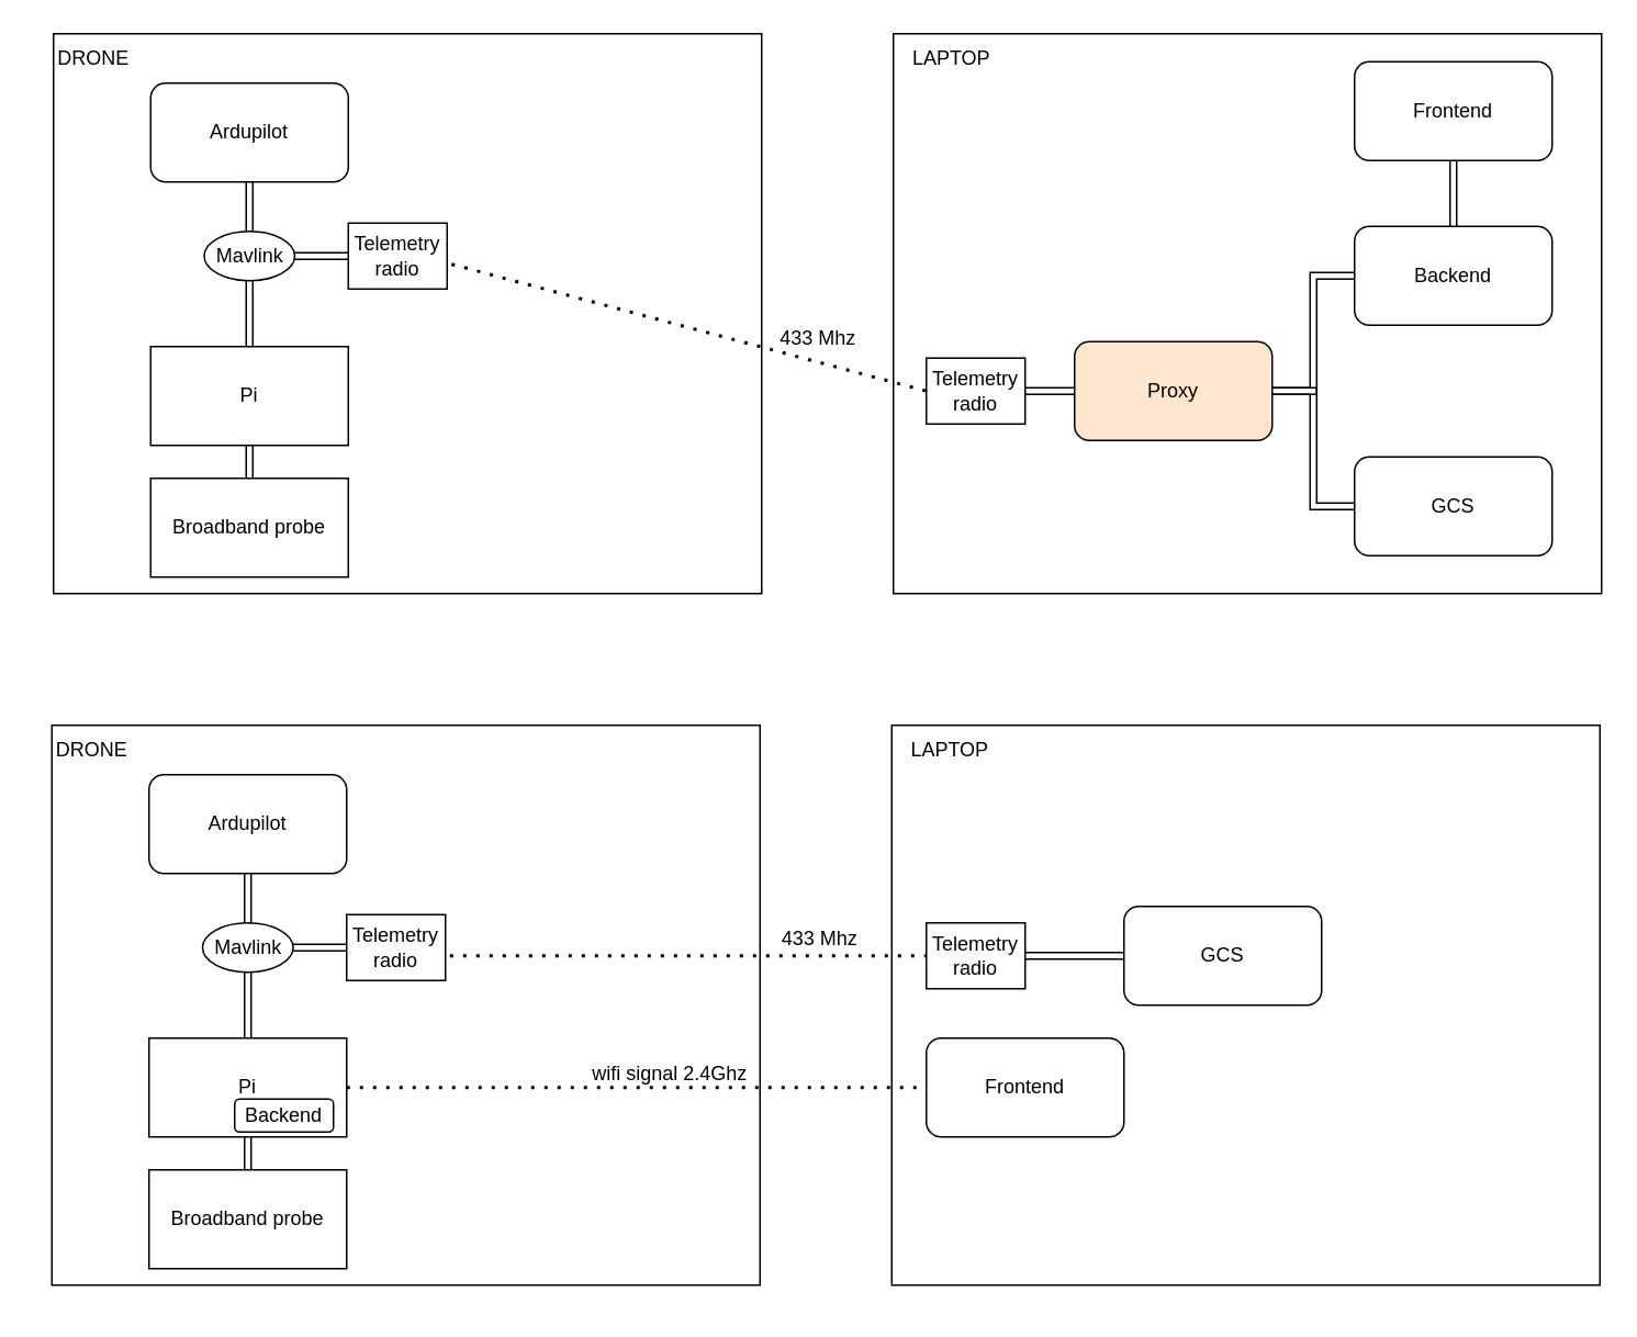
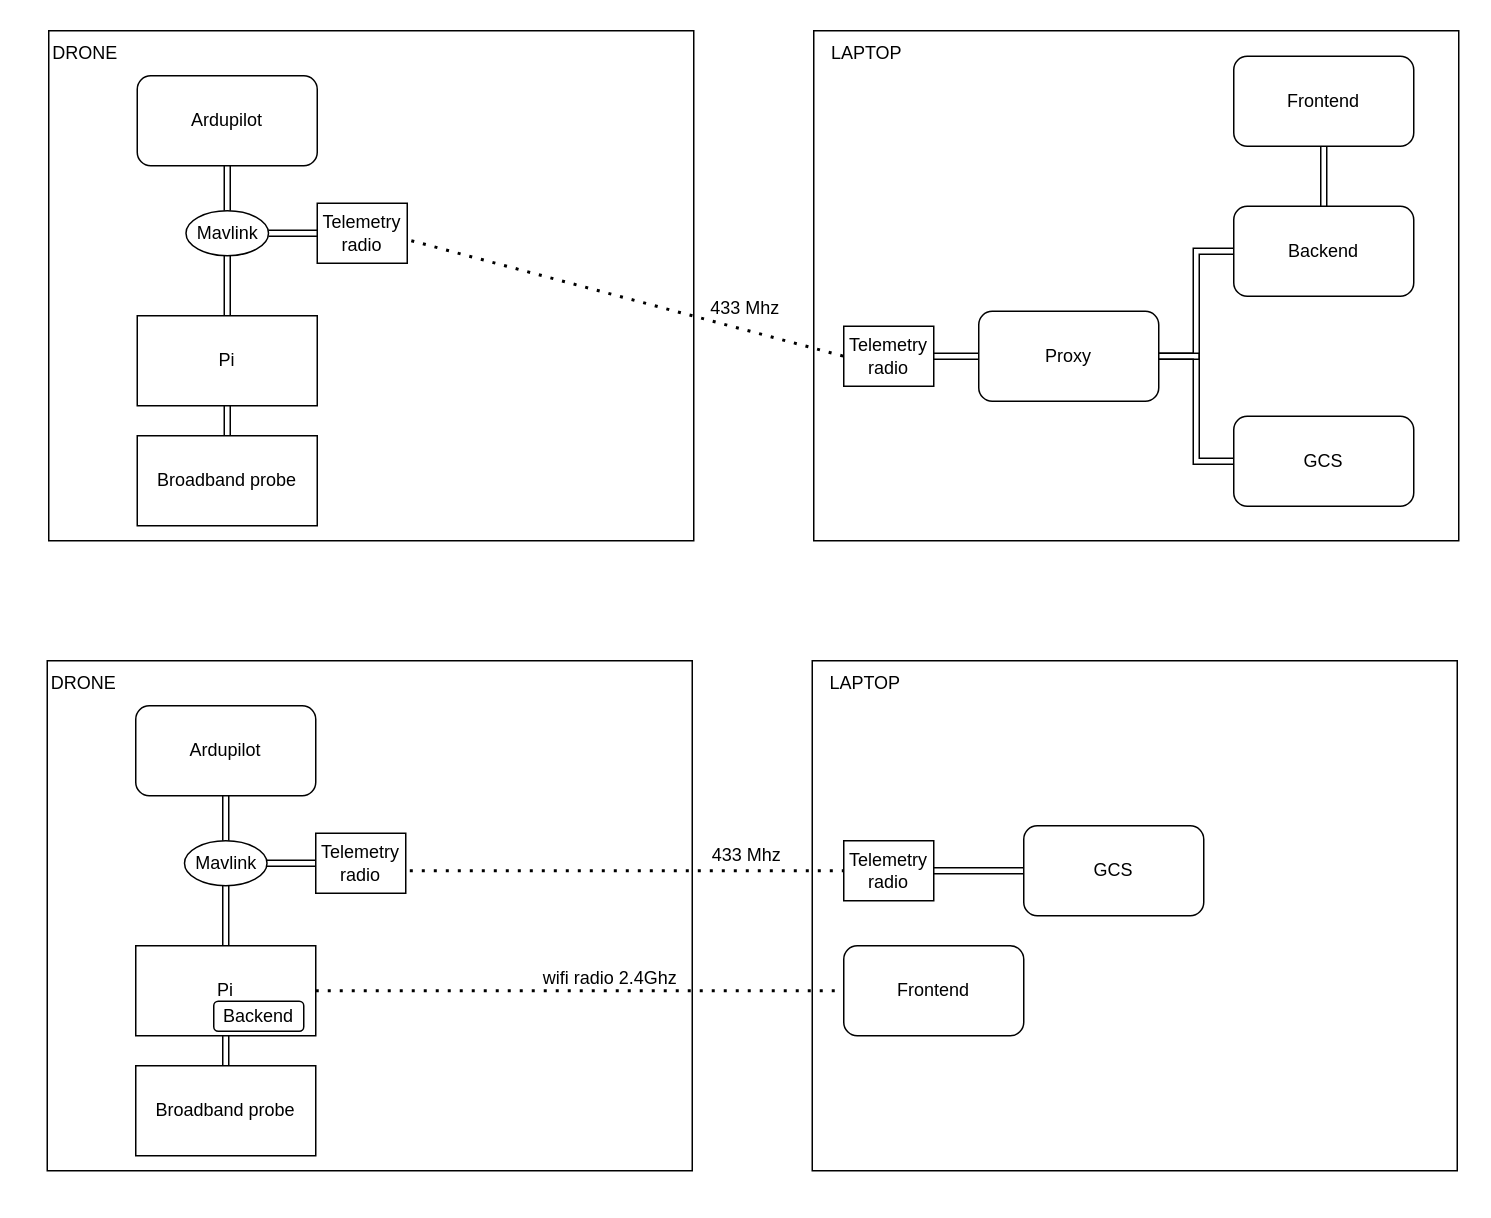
- <mxCell id="19" value="Proxy" style="rounded=1;whiteSpace=wrap;html=1;fillColor=#ffe6cc;" vertex="1" parent="1"><mxGeometry x="652" y="207" width="120" height="60" as="geometry" /></mxCell>
+ <mxCell id="19" value="Proxy" style="rounded=1;whiteSpace=wrap;html=1;" vertex="1" parent="1"><mxGeometry x="652" y="207" width="120" height="60" as="geometry" /></mxCell>
- <mxCell id="49" value="wifi signal 2.4Ghz" style="text;html=1;align=center;verticalAlign=middle;resizable=0;points=[];autosize=1;strokeColor=none;fillColor=none;" vertex="1" parent="1"><mxGeometry x="346" y="637" width="120" height="30" as="geometry" /></mxCell>
+ <mxCell id="49" value="wifi radio 2.4Ghz" style="text;html=1;align=center;verticalAlign=middle;resizable=0;points=[];autosize=1;strokeColor=none;fillColor=none;" vertex="1" parent="1"><mxGeometry x="346" y="637" width="120" height="30" as="geometry" /></mxCell>
